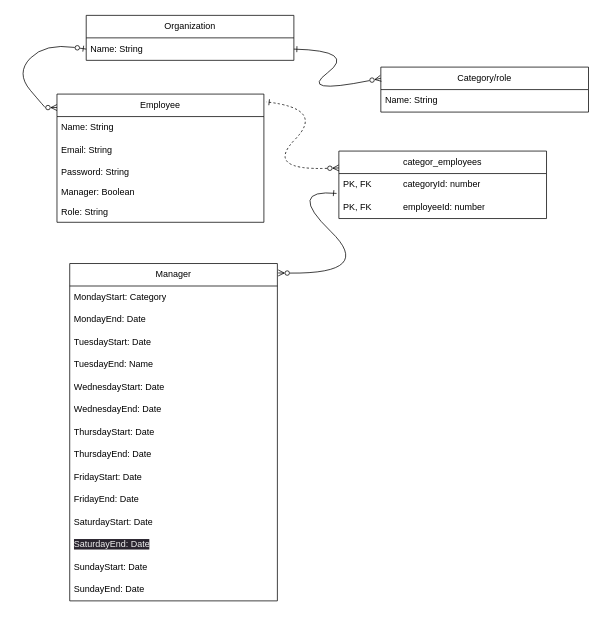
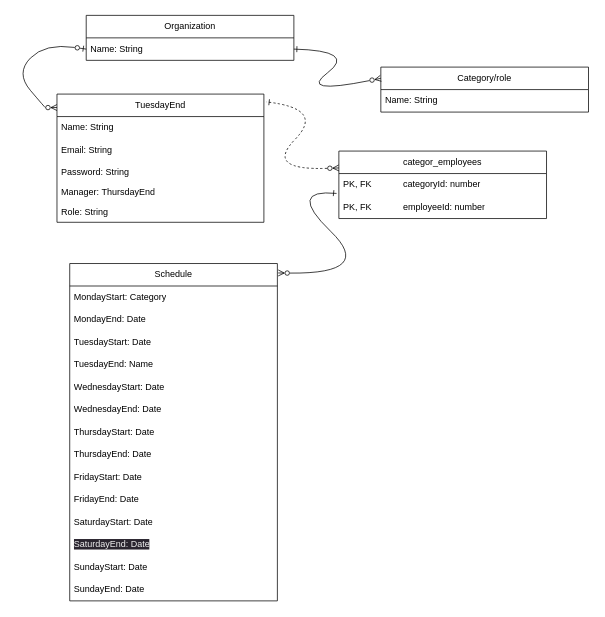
- <mxCell id="2" value="Employee" style="swimlane;fontStyle=0;childLayout=stackLayout;horizontal=1;startSize=30;horizontalStack=0;resizeParent=1;resizeParentMax=0;resizeLast=0;collapsible=1;marginBottom=0;whiteSpace=wrap;html=1;" vertex="1" parent="1"><mxGeometry x="75" y="125" width="276" height="171" as="geometry" /></mxCell>
+ <mxCell id="2" value="TuesdayEnd" style="swimlane;fontStyle=0;childLayout=stackLayout;horizontal=1;startSize=30;horizontalStack=0;resizeParent=1;resizeParentMax=0;resizeLast=0;collapsible=1;marginBottom=0;whiteSpace=wrap;html=1;" vertex="1" parent="1"><mxGeometry x="75" y="125" width="276" height="171" as="geometry" /></mxCell>
- <mxCell id="6" value="Manager: Boolean" style="text;strokeColor=none;fillColor=none;align=left;verticalAlign=middle;spacingLeft=4;spacingRight=4;overflow=hidden;points=[[0,0.5],[1,0.5]];portConstraint=eastwest;rotatable=0;whiteSpace=wrap;html=1;" vertex="1" parent="2"><mxGeometry y="117" width="276" height="27" as="geometry" /></mxCell>
+ <mxCell id="6" value="Manager: ThursdayEnd" style="text;strokeColor=none;fillColor=none;align=left;verticalAlign=middle;spacingLeft=4;spacingRight=4;overflow=hidden;points=[[0,0.5],[1,0.5]];portConstraint=eastwest;rotatable=0;whiteSpace=wrap;html=1;" vertex="1" parent="2"><mxGeometry y="117" width="276" height="27" as="geometry" /></mxCell>
- <mxCell id="15" value="Manager" style="swimlane;fontStyle=0;childLayout=stackLayout;horizontal=1;startSize=30;horizontalStack=0;resizeParent=1;resizeParentMax=0;resizeLast=0;collapsible=1;marginBottom=0;whiteSpace=wrap;html=1;" vertex="1" parent="1"><mxGeometry x="92" y="351" width="277" height="450" as="geometry" /></mxCell>
+ <mxCell id="15" value="Schedule" style="swimlane;fontStyle=0;childLayout=stackLayout;horizontal=1;startSize=30;horizontalStack=0;resizeParent=1;resizeParentMax=0;resizeLast=0;collapsible=1;marginBottom=0;whiteSpace=wrap;html=1;" vertex="1" parent="1"><mxGeometry x="92" y="351" width="277" height="450" as="geometry" /></mxCell>
